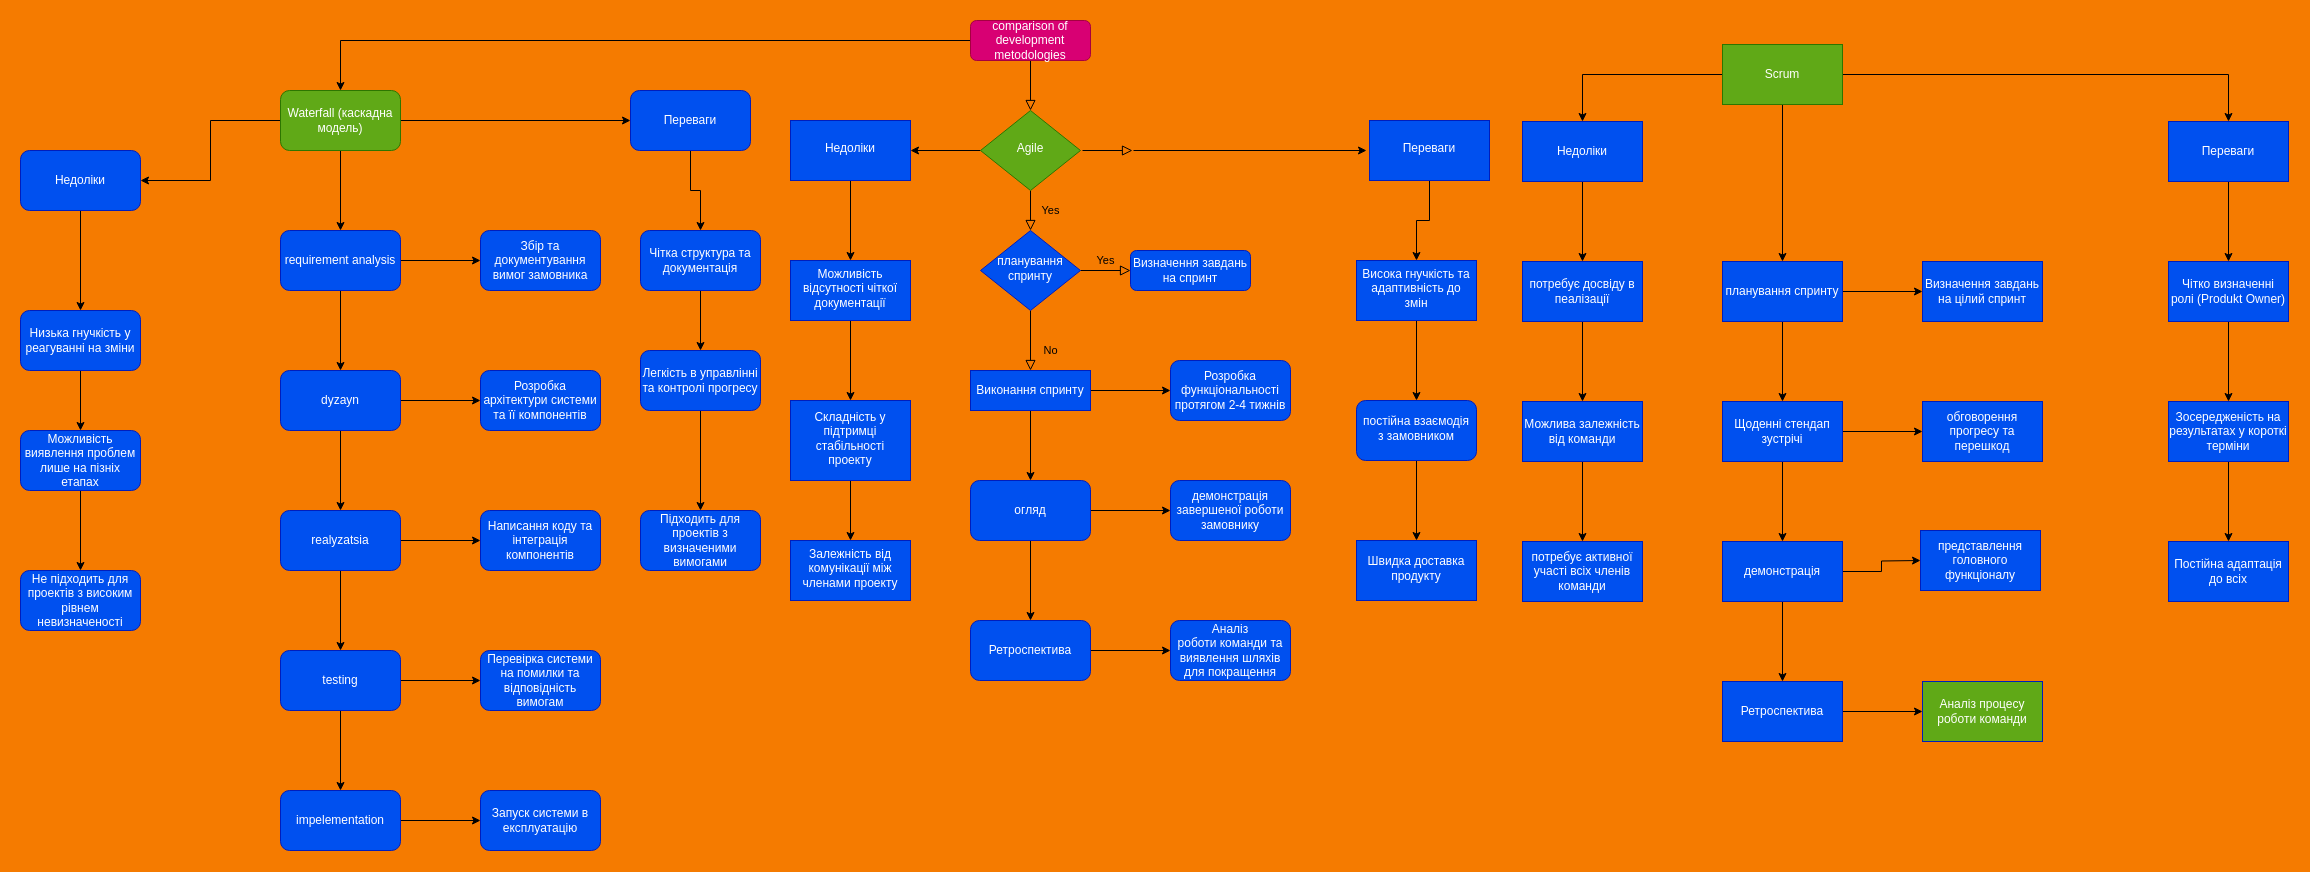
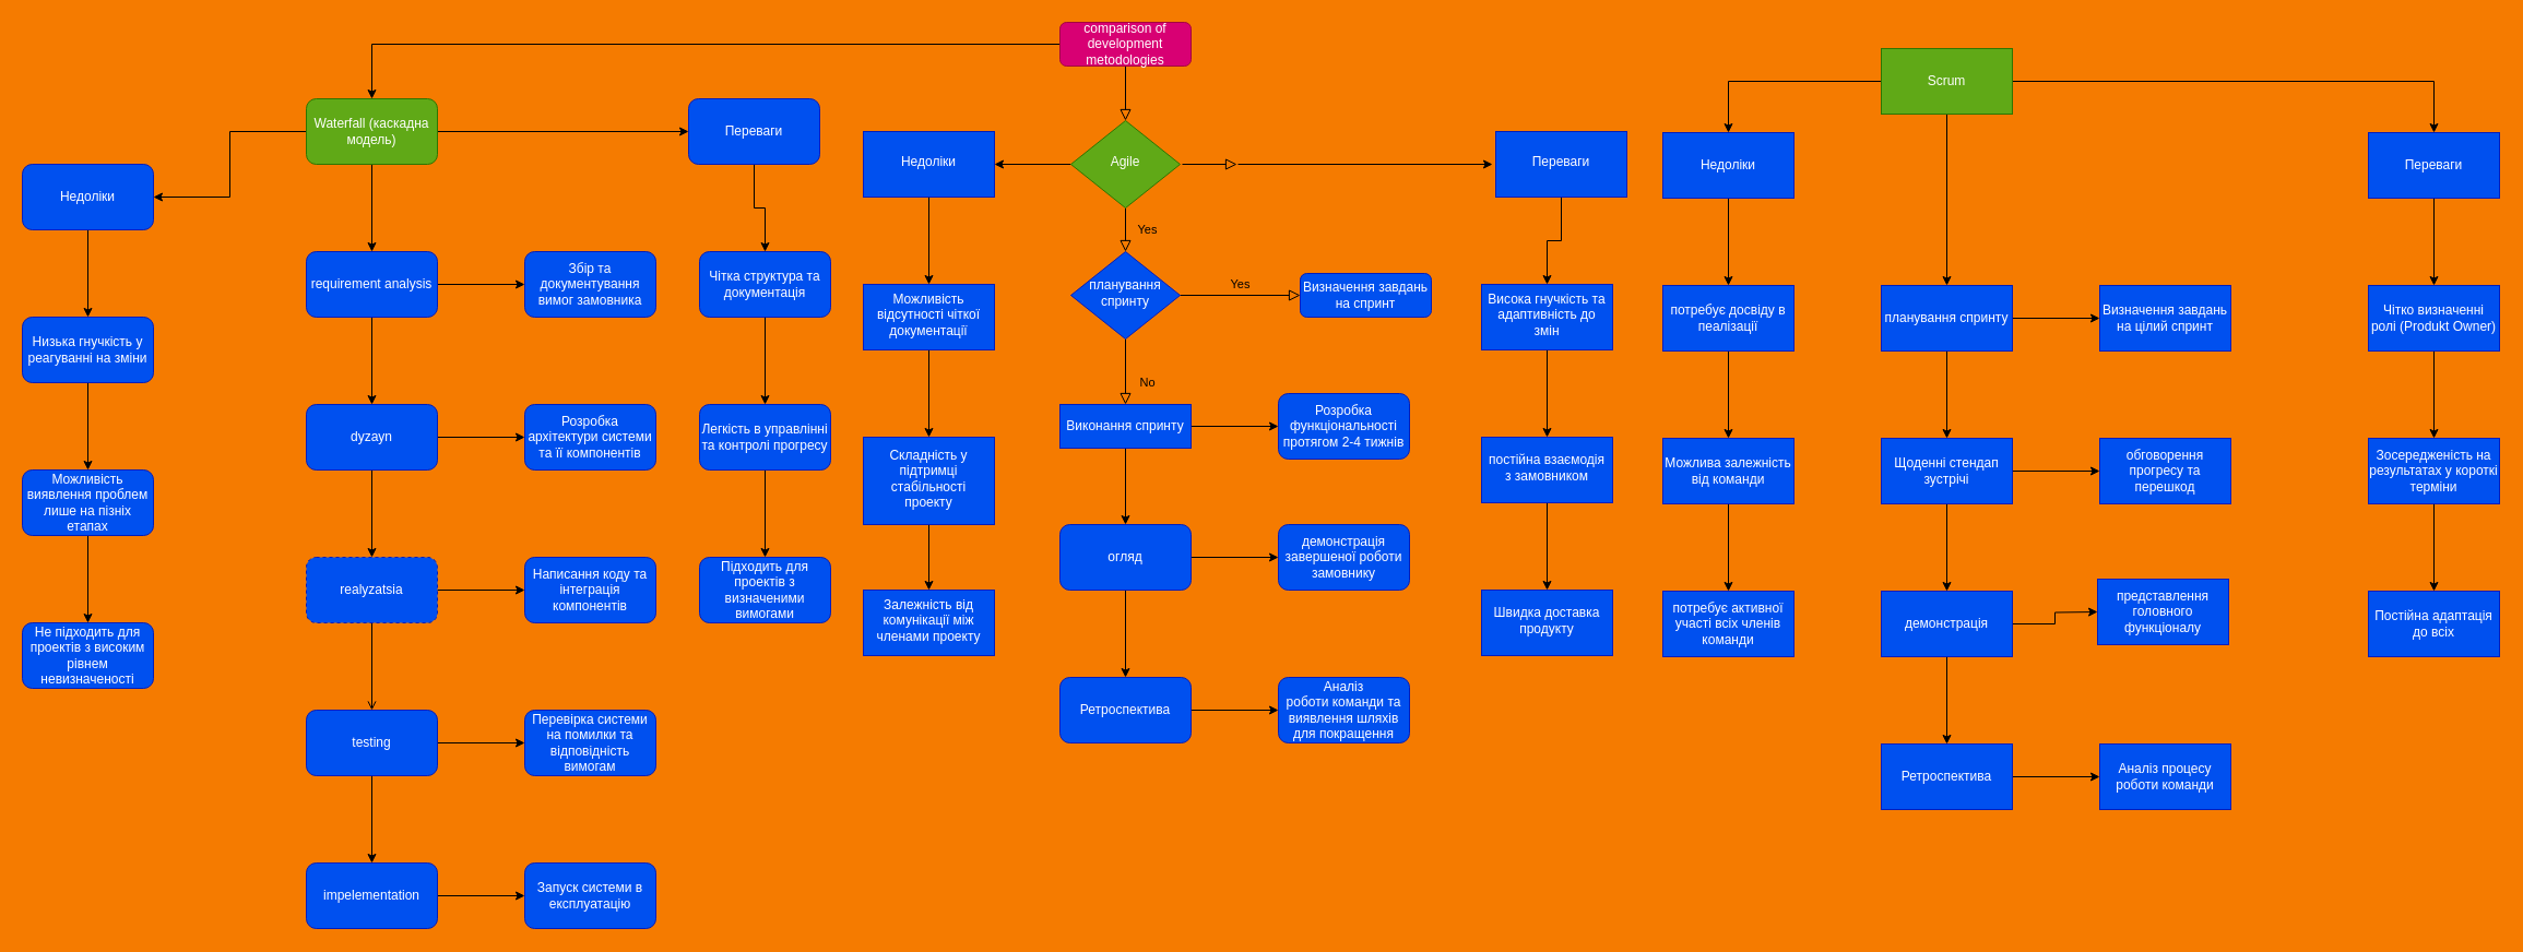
- <mxCell id="16" value="&lt;font style=&quot;vertical-align: inherit;&quot;&gt;&lt;font style=&quot;vertical-align: inherit;&quot;&gt;Визначення завдань на спринт&lt;/font&gt;&lt;/font&gt;" style="rounded=1;whiteSpace=wrap;html=1;fontSize=12;glass=0;strokeWidth=1;shadow=0;fillColor=#0050ef;fontColor=#ffffff;strokeColor=#001DBC;" parent="1" vertex="1"><mxGeometry x="1130" y="250" width="120" height="40" as="geometry" /></mxCell>
+ <mxCell id="16" value="&lt;font style=&quot;vertical-align: inherit;&quot;&gt;&lt;font style=&quot;vertical-align: inherit;&quot;&gt;Визначення завдань на спринт&lt;/font&gt;&lt;/font&gt;" style="rounded=1;whiteSpace=wrap;html=1;fontSize=12;glass=0;strokeWidth=1;shadow=0;fillColor=#0050ef;fontColor=#ffffff;strokeColor=#001DBC;" parent="1" vertex="1"><mxGeometry x="1190" y="250" width="120" height="40" as="geometry" /></mxCell>
- <mxCell id="105" value="Низька гнучкість у реагуванні на зміни" style="rounded=1;whiteSpace=wrap;html=1;glass=0;strokeWidth=1;shadow=0;fillColor=#0050ef;fontColor=#ffffff;strokeColor=#001DBC;" vertex="1" parent="1"><mxGeometry x="20" y="310" width="120" height="60" as="geometry" /></mxCell>
+ <mxCell id="105" value="Низька гнучкість у реагуванні на зміни" style="rounded=1;whiteSpace=wrap;html=1;glass=0;strokeWidth=1;shadow=0;fillColor=#0050ef;fontColor=#ffffff;strokeColor=#001DBC;" vertex="1" parent="1"><mxGeometry x="20" y="290" width="120" height="60" as="geometry" /></mxCell>
- <mxCell id="81" value="Легкість в управлінні та контролі прогресу" style="whiteSpace=wrap;html=1;rounded=1;glass=0;strokeWidth=1;shadow=0;fillColor=#0050ef;fontColor=#ffffff;strokeColor=#001DBC;" vertex="1" parent="1"><mxGeometry x="640" y="350" width="120" height="60" as="geometry" /></mxCell>
+ <mxCell id="81" value="Легкість в управлінні та контролі прогресу" style="whiteSpace=wrap;html=1;rounded=1;glass=0;strokeWidth=1;shadow=0;fillColor=#0050ef;fontColor=#ffffff;strokeColor=#001DBC;" vertex="1" parent="1"><mxGeometry x="640" y="370" width="120" height="60" as="geometry" /></mxCell>
- <mxCell id="37" value="&lt;font style=&quot;vertical-align: inherit;&quot;&gt;&lt;font style=&quot;vertical-align: inherit;&quot;&gt;постійна взаємодія з замовником&lt;/font&gt;&lt;/font&gt;" style="whiteSpace=wrap;html=1;shadow=0;strokeWidth=1;spacing=6;spacingTop=-4;fillColor=#0050ef;fontColor=#ffffff;strokeColor=#001DBC;rounded=1;" parent="1" vertex="1"><mxGeometry x="1356" y="400" width="120" height="60" as="geometry" /></mxCell>
+ <mxCell id="37" value="&lt;font style=&quot;vertical-align: inherit;&quot;&gt;&lt;font style=&quot;vertical-align: inherit;&quot;&gt;постійна взаємодія з замовником&lt;/font&gt;&lt;/font&gt;" style="whiteSpace=wrap;html=1;shadow=0;strokeWidth=1;spacing=6;spacingTop=-4;fillColor=#0050ef;fontColor=#ffffff;strokeColor=#001DBC;" parent="1" vertex="1"><mxGeometry x="1356" y="400" width="120" height="60" as="geometry" /></mxCell>
- <mxCell id="93" value="realyzatsia" style="rounded=1;whiteSpace=wrap;html=1;glass=0;strokeWidth=1;shadow=0;fillColor=#0050ef;fontColor=#ffffff;strokeColor=#001DBC;" vertex="1" parent="1"><mxGeometry x="280" y="510" width="120" height="60" as="geometry" /></mxCell>
+ <mxCell id="93" value="realyzatsia" style="rounded=1;whiteSpace=wrap;html=1;glass=0;strokeWidth=1;shadow=0;fillColor=#0050ef;fontColor=#ffffff;strokeColor=#001DBC;dashed=1;" vertex="1" parent="1"><mxGeometry x="280" y="510" width="120" height="60" as="geometry" /></mxCell>
- <mxCell id="92" value="" style="edgeStyle=orthogonalEdgeStyle;rounded=0;orthogonalLoop=1;jettySize=auto;html=1;" edge="1" parent="1" source="93" target="97"><mxGeometry relative="1" as="geometry" /></mxCell>
+ <mxCell id="92" value="" style="edgeStyle=orthogonalEdgeStyle;rounded=0;orthogonalLoop=1;jettySize=auto;html=1;endArrow=open;" edge="1" parent="1" source="93" target="97"><mxGeometry relative="1" as="geometry" /></mxCell>
- <mxCell id="61" value="&lt;font style=&quot;vertical-align: inherit;&quot;&gt;&lt;font style=&quot;vertical-align: inherit;&quot;&gt;Аналіз процесу роботи команди&lt;/font&gt;&lt;/font&gt;" style="whiteSpace=wrap;html=1;fillColor=#60a917;fontColor=#ffffff;strokeColor=#001DBC;" parent="1" vertex="1"><mxGeometry x="1922" y="681" width="120" height="60" as="geometry" /></mxCell>
+ <mxCell id="61" value="&lt;font style=&quot;vertical-align: inherit;&quot;&gt;&lt;font style=&quot;vertical-align: inherit;&quot;&gt;Аналіз процесу роботи команди&lt;/font&gt;&lt;/font&gt;" style="whiteSpace=wrap;html=1;fillColor=#0050ef;fontColor=#ffffff;strokeColor=#001DBC;" parent="1" vertex="1"><mxGeometry x="1922" y="681" width="120" height="60" as="geometry" /></mxCell>
